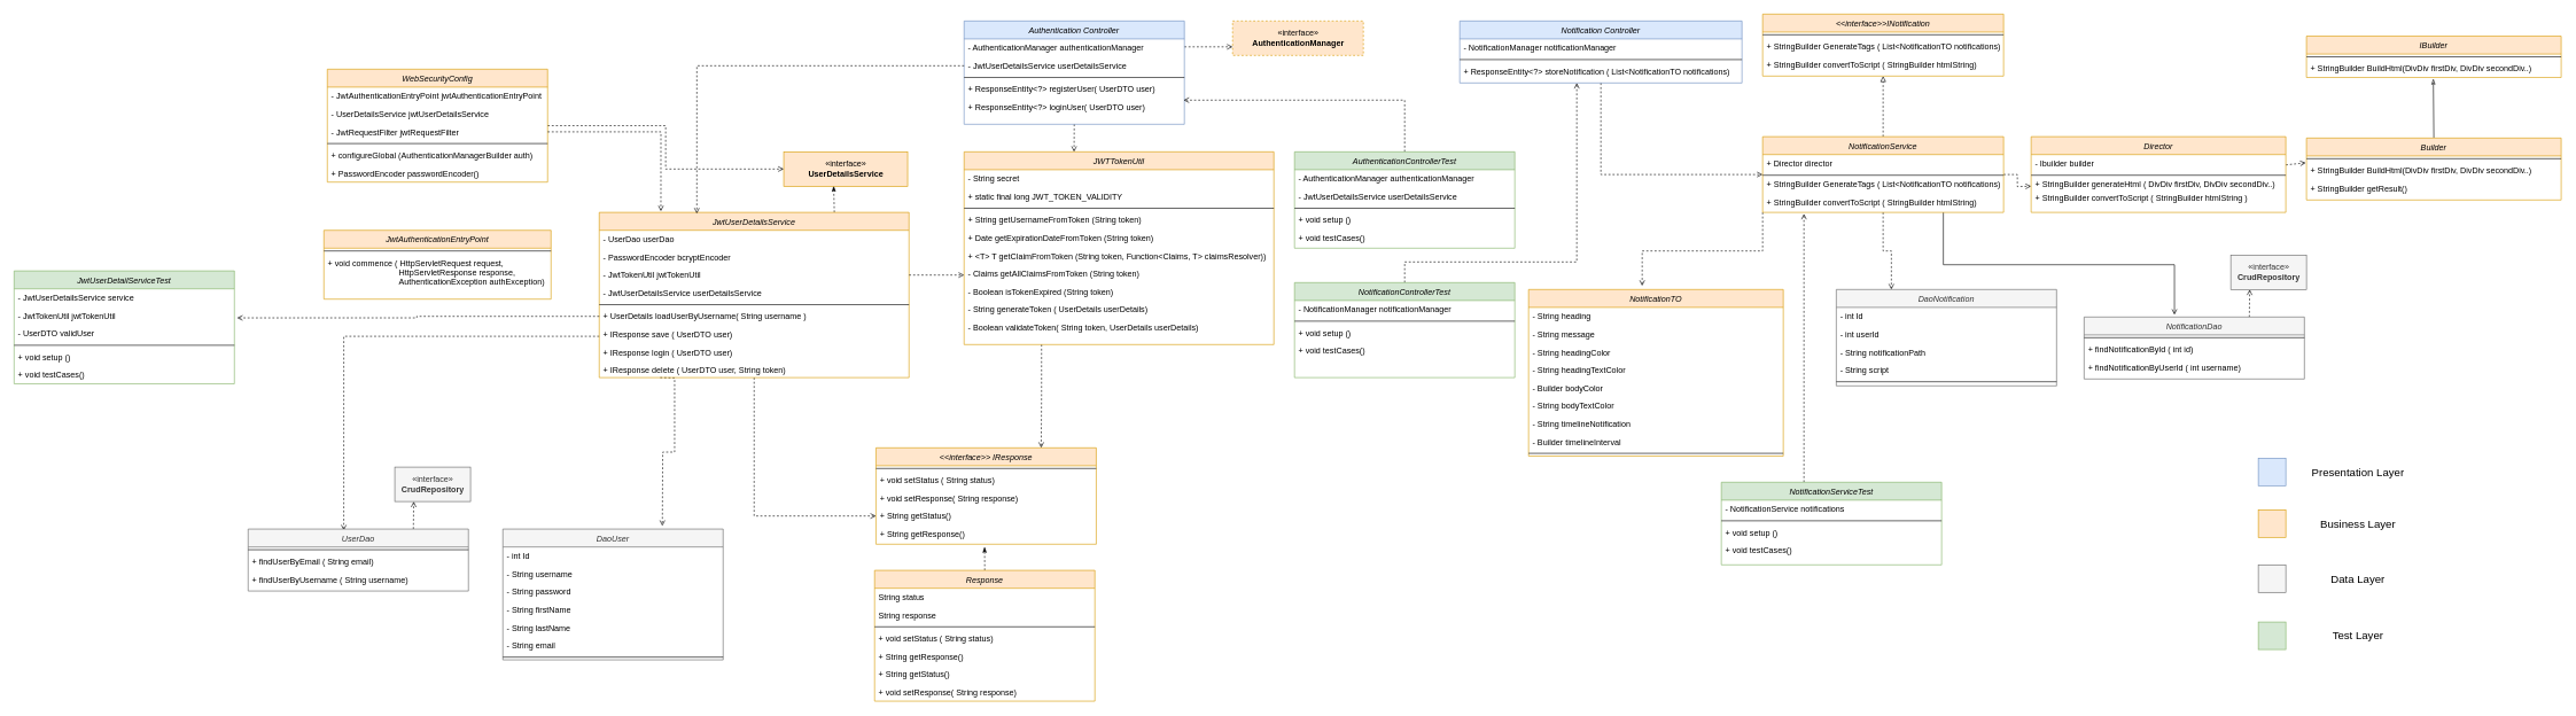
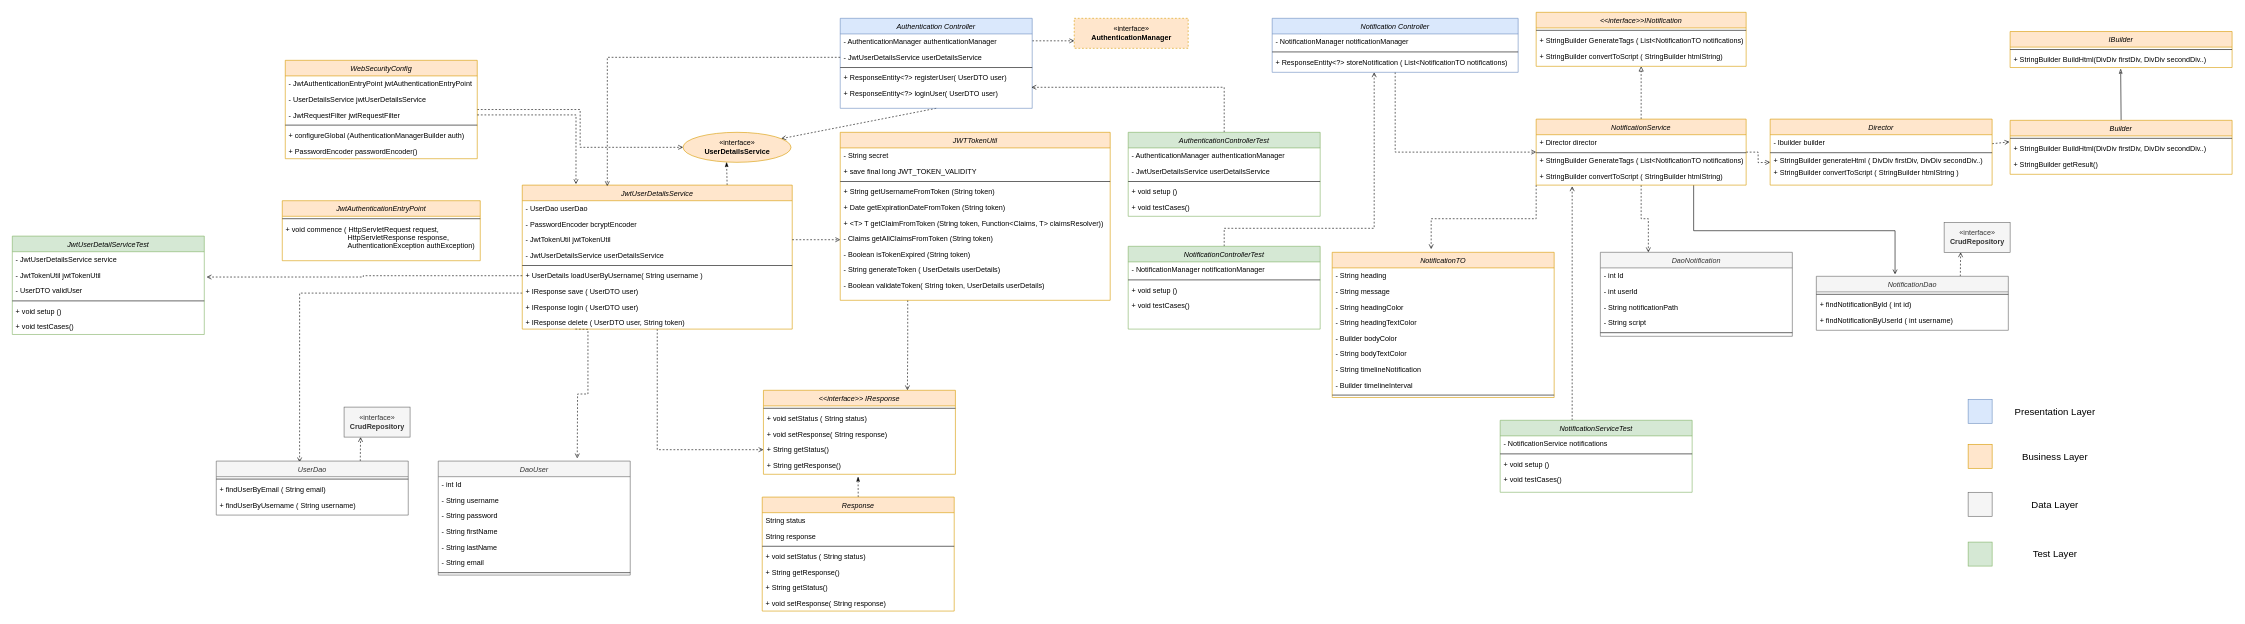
- <mxCell id="7" style="edgeStyle=none;rounded=0;orthogonalLoop=1;jettySize=auto;html=1;exitX=0.5;exitY=1;exitDx=0;exitDy=0;entryX=0.355;entryY=0;entryDx=0;entryDy=0;entryPerimeter=0;dashed=1;endArrow=open;endFill=0;" edge="1" parent="1" source="8" target="32"><mxGeometry relative="1" as="geometry" /></mxCell>
+ <mxCell id="7" style="edgeStyle=none;rounded=0;orthogonalLoop=1;jettySize=auto;html=1;exitX=0.5;exitY=1;exitDx=0;exitDy=0;dashed=1;endArrow=open;endFill=0;" edge="1" parent="1" source="8" target="15"><mxGeometry relative="1" as="geometry" /></mxCell>
- <mxCell id="15" value="«interface»&lt;br&gt;&lt;b&gt;UserDetailsService&lt;/b&gt;" style="html=1;fillColor=#ffe6cc;strokeColor=#d79b00;" vertex="1" parent="1"><mxGeometry x="1138" y="220" width="180" height="50" as="geometry" /></mxCell>
+ <mxCell id="15" value="«interface»&lt;br&gt;&lt;b&gt;UserDetailsService&lt;/b&gt;" style="ellipse;html=1;fillColor=#ffe6cc;strokeColor=#d79b00;" vertex="1" parent="1"><mxGeometry x="1138" y="220" width="180" height="50" as="geometry" /></mxCell>
- <mxCell id="34" value="+ static final long JWT_TOKEN_VALIDITY" style="text;align=left;verticalAlign=top;spacingLeft=4;spacingRight=4;overflow=hidden;rotatable=0;points=[[0,0.5],[1,0.5]];portConstraint=eastwest;" vertex="1" parent="32"><mxGeometry y="52" width="450" height="26" as="geometry" /></mxCell>
+ <mxCell id="34" value="+ save final long JWT_TOKEN_VALIDITY" style="text;align=left;verticalAlign=top;spacingLeft=4;spacingRight=4;overflow=hidden;rotatable=0;points=[[0,0.5],[1,0.5]];portConstraint=eastwest;" vertex="1" parent="32"><mxGeometry y="52" width="450" height="26" as="geometry" /></mxCell>
